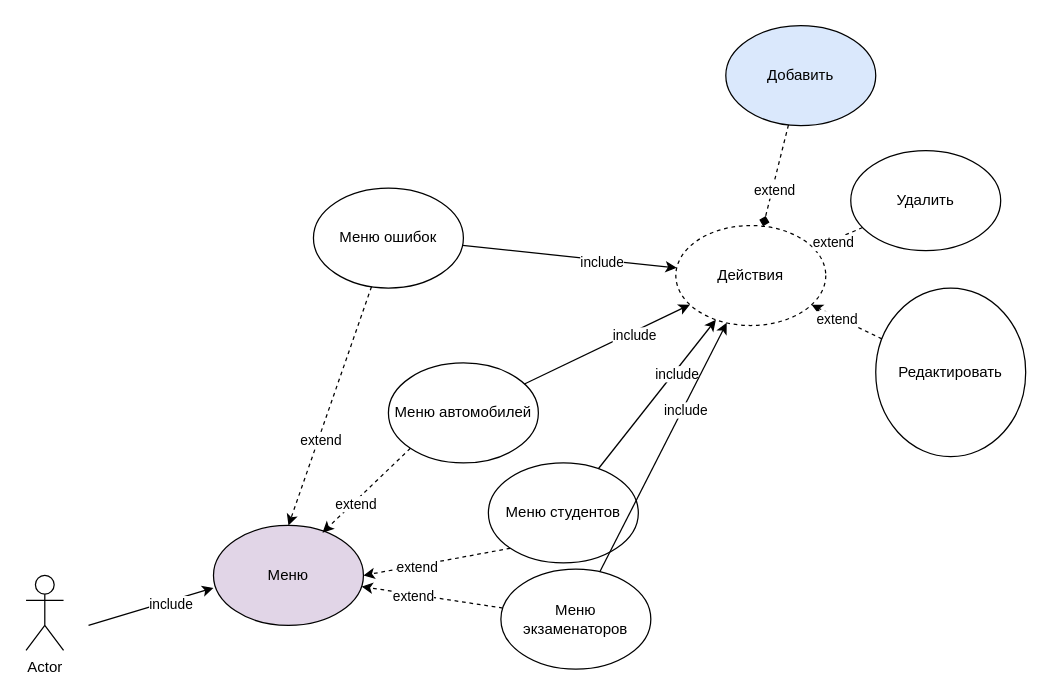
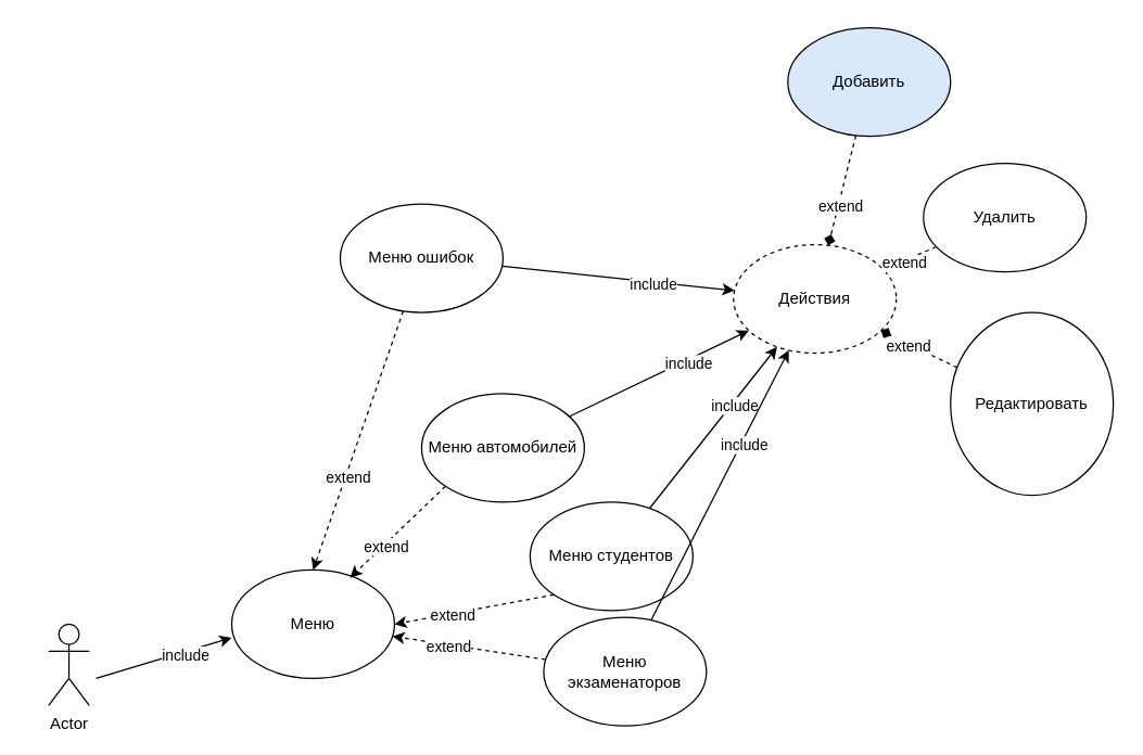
- <mxCell id="34" value="" style="endArrow=classic;html=1;dashed=1;" edge="1" parent="1" source="29" target="18"><mxGeometry width="50" height="50" relative="1" as="geometry"><mxPoint x="650.136" y="119.456" as="sourcePoint" /><mxPoint x="629.864" y="200.544" as="targetPoint" /></mxGeometry></mxCell>
+ <mxCell id="34" value="" style="endArrow=diamond;html=1;dashed=1;" edge="1" parent="1" source="29" target="18"><mxGeometry width="50" height="50" relative="1" as="geometry"><mxPoint x="650.136" y="119.456" as="sourcePoint" /><mxPoint x="629.864" y="200.544" as="targetPoint" /></mxGeometry></mxCell>
- <mxCell id="5" value="Меню" style="ellipse;whiteSpace=wrap;html=1;fillColor=#e1d5e7;" vertex="1" parent="1"><mxGeometry x="170" y="420" width="120" height="80" as="geometry" /></mxCell>
+ <mxCell id="5" value="Меню" style="ellipse;whiteSpace=wrap;html=1;" vertex="1" parent="1"><mxGeometry x="170" y="420" width="120" height="80" as="geometry" /></mxCell>
- <mxCell id="2" value="Actor" style="shape=umlActor;verticalLabelPosition=bottom;verticalAlign=top;html=1;outlineConnect=0;" vertex="1" parent="1"><mxGeometry x="20" y="460" width="30" height="60" as="geometry" /></mxCell>
+ <mxCell id="2" value="Actor" style="shape=umlActor;verticalLabelPosition=bottom;verticalAlign=top;html=1;outlineConnect=0;" vertex="1" parent="1"><mxGeometry x="35" y="460" width="30" height="60" as="geometry" /></mxCell>
